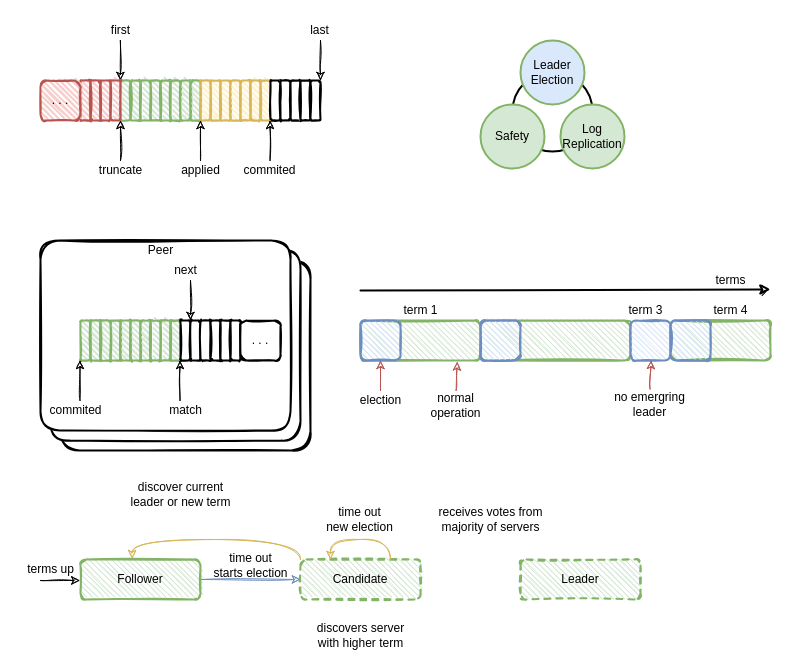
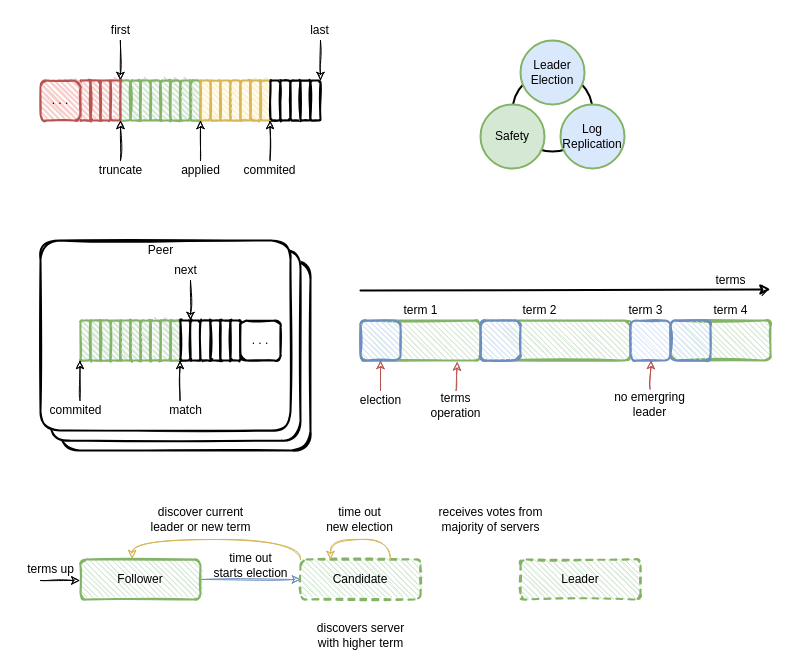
- <mxCell id="98" value="Log&lt;br&gt;Replication" style="ellipse;whiteSpace=wrap;html=1;aspect=fixed;sketch=0;fillColor=#d5e8d4;strokeColor=#82b366;strokeWidth=2;" parent="1" vertex="1"><mxGeometry x="560" y="104" width="64" height="64" as="geometry" /></mxCell>
+ <mxCell id="98" value="Log&lt;br&gt;Replication" style="ellipse;whiteSpace=wrap;html=1;aspect=fixed;sketch=0;fillColor=#dae8fc;strokeColor=#82b366;strokeWidth=2;" parent="1" vertex="1"><mxGeometry x="560" y="104" width="64" height="64" as="geometry" /></mxCell>
+ <mxCell id="87" value="term 2" style="text;html=1;align=center;verticalAlign=middle;resizable=0;points=[];autosize=1;strokeColor=none;fillColor=none;fontSize=12;" parent="1" vertex="1"><mxGeometry x="514" y="300" width="50" height="20" as="geometry" /></mxCell>
- <mxCell id="84" value="normal&lt;br&gt;operation" style="text;html=1;align=center;verticalAlign=middle;resizable=0;points=[];autosize=1;strokeColor=none;fillColor=none;fontSize=12;" parent="1" vertex="1"><mxGeometry x="420" y="390" width="70" height="30" as="geometry" /></mxCell>
+ <mxCell id="84" value="terms&lt;br&gt;operation" style="text;html=1;align=center;verticalAlign=middle;resizable=0;points=[];autosize=1;strokeColor=none;fillColor=none;fontSize=12;" parent="1" vertex="1"><mxGeometry x="420" y="390" width="70" height="30" as="geometry" /></mxCell>
- <mxCell id="74" value="discover current&lt;br&gt;leader or new term" style="text;html=1;align=center;verticalAlign=middle;resizable=0;points=[];autosize=1;strokeColor=none;fillColor=none;fontSize=12;" parent="1" vertex="1"><mxGeometry x="120" y="479" width="120" height="30" as="geometry" /></mxCell>
+ <mxCell id="74" value="discover current&lt;br&gt;leader or new term" style="text;html=1;align=center;verticalAlign=middle;resizable=0;points=[];autosize=1;strokeColor=none;fillColor=none;fontSize=12;" parent="1" vertex="1"><mxGeometry x="140" y="504" width="120" height="30" as="geometry" /></mxCell>
